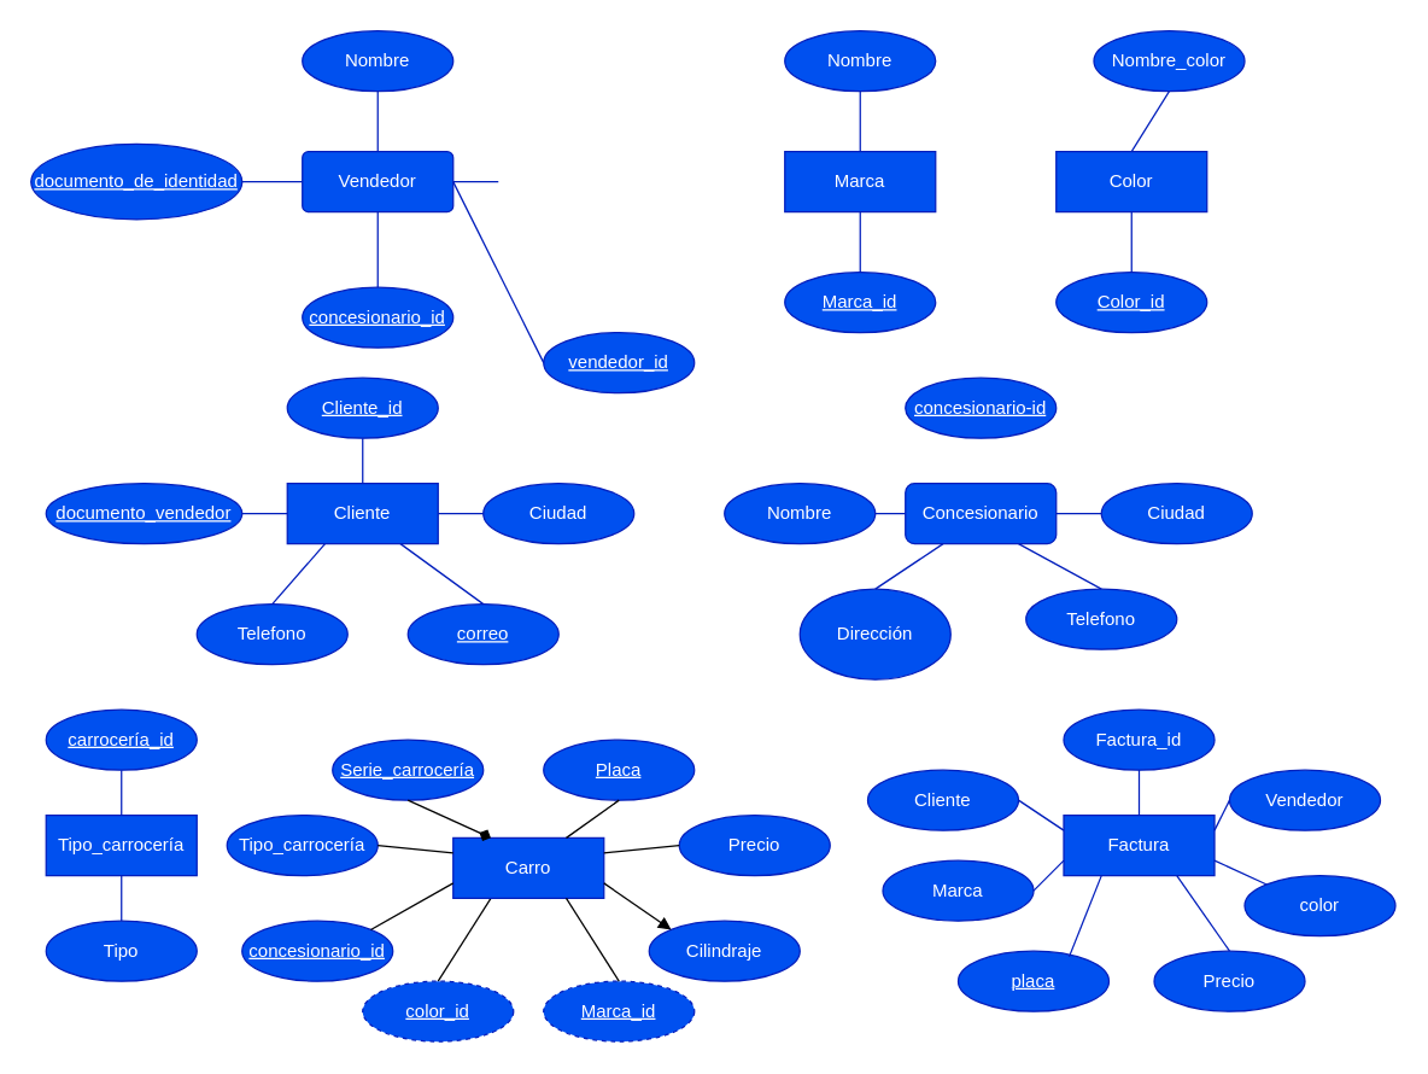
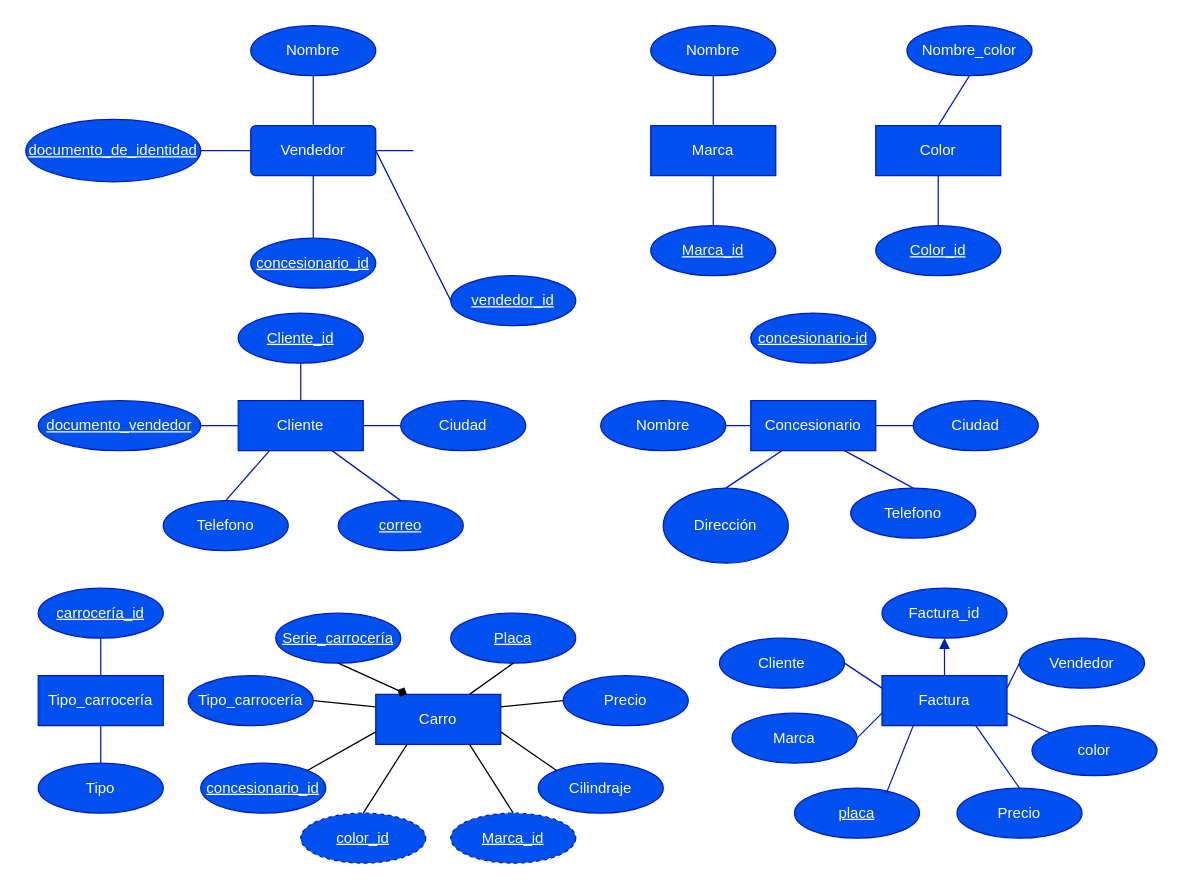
- <mxCell id="33" value="Concesionario" style="whiteSpace=wrap;html=1;align=center;fillColor=#0050ef;fontColor=#ffffff;strokeColor=#001DBC;rounded=1;" vertex="1" parent="1"><mxGeometry x="600" y="320" width="100" height="40" as="geometry" /></mxCell>
+ <mxCell id="33" value="Concesionario" style="whiteSpace=wrap;html=1;align=center;fillColor=#0050ef;fontColor=#ffffff;strokeColor=#001DBC;" vertex="1" parent="1"><mxGeometry x="600" y="320" width="100" height="40" as="geometry" /></mxCell>
- <mxCell id="73" value="" style="endArrow=none;html=1;rounded=0;entryX=0.5;entryY=1;entryDx=0;entryDy=0;exitX=0.5;exitY=0;exitDx=0;exitDy=0;fillColor=#0050ef;strokeColor=#001DBC;" edge="1" parent="1" source="65" target="66"><mxGeometry relative="1" as="geometry"><mxPoint x="445" y="510" as="sourcePoint" /><mxPoint x="605" y="510" as="targetPoint" /></mxGeometry></mxCell>
+ <mxCell id="73" value="" style="endArrow=block;html=1;rounded=0;entryX=0.5;entryY=1;entryDx=0;entryDy=0;exitX=0.5;exitY=0;exitDx=0;exitDy=0;fillColor=#0050ef;strokeColor=#001DBC;" edge="1" parent="1" source="65" target="66"><mxGeometry relative="1" as="geometry"><mxPoint x="445" y="510" as="sourcePoint" /><mxPoint x="605" y="510" as="targetPoint" /></mxGeometry></mxCell>
- <mxCell id="63" value="" style="endArrow=block;html=1;rounded=0;exitX=1;exitY=0.75;exitDx=0;exitDy=0;entryX=0;entryY=0;entryDx=0;entryDy=0;" edge="1" parent="1" source="49" target="55"><mxGeometry relative="1" as="geometry"><mxPoint x="350" y="610" as="sourcePoint" /><mxPoint x="510" y="610" as="targetPoint" /></mxGeometry></mxCell>
+ <mxCell id="63" value="" style="endArrow=none;html=1;rounded=0;exitX=1;exitY=0.75;exitDx=0;exitDy=0;entryX=0;entryY=0;entryDx=0;entryDy=0;" edge="1" parent="1" source="49" target="55"><mxGeometry relative="1" as="geometry"><mxPoint x="350" y="610" as="sourcePoint" /><mxPoint x="510" y="610" as="targetPoint" /></mxGeometry></mxCell>
